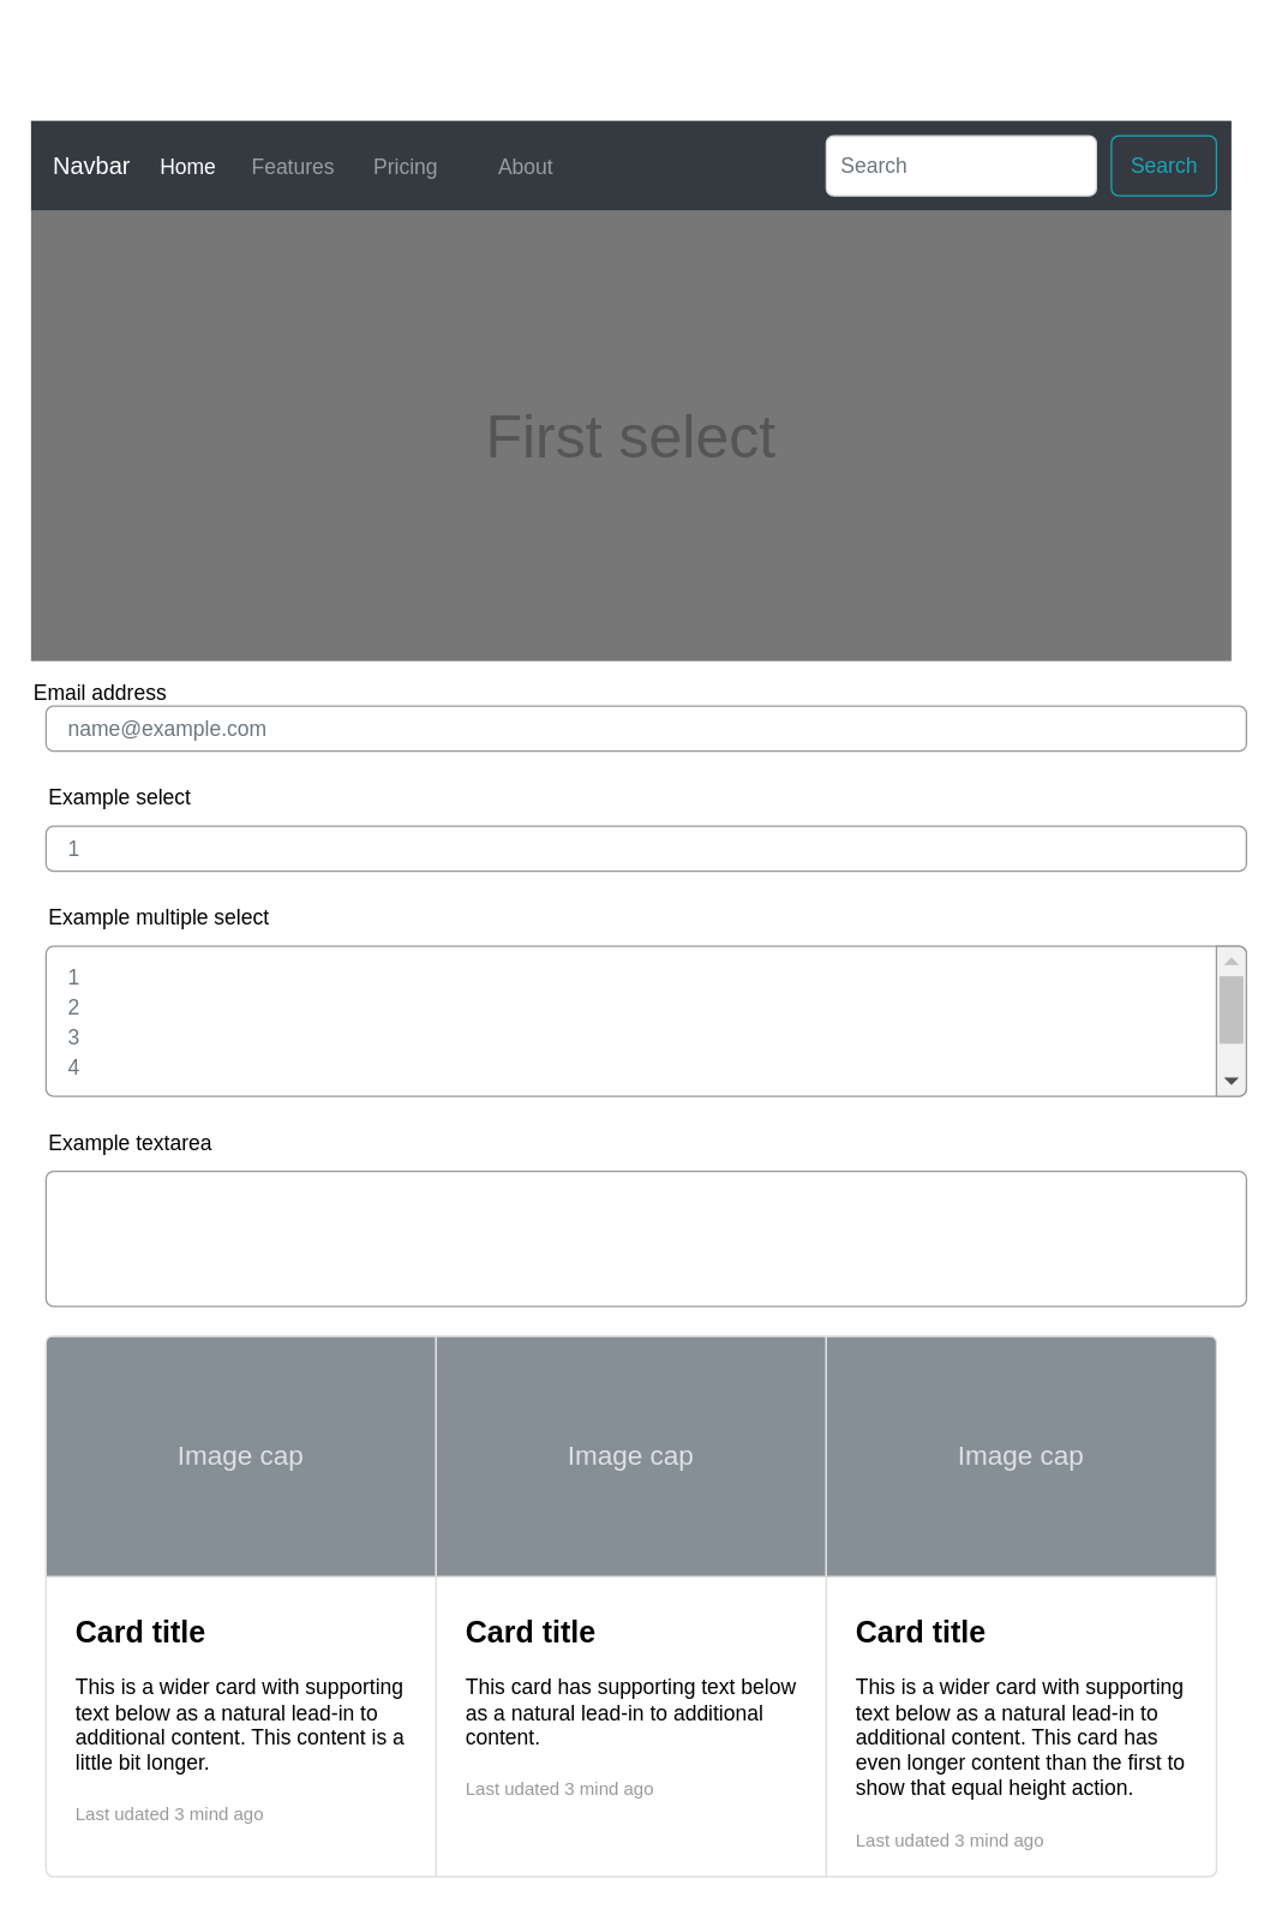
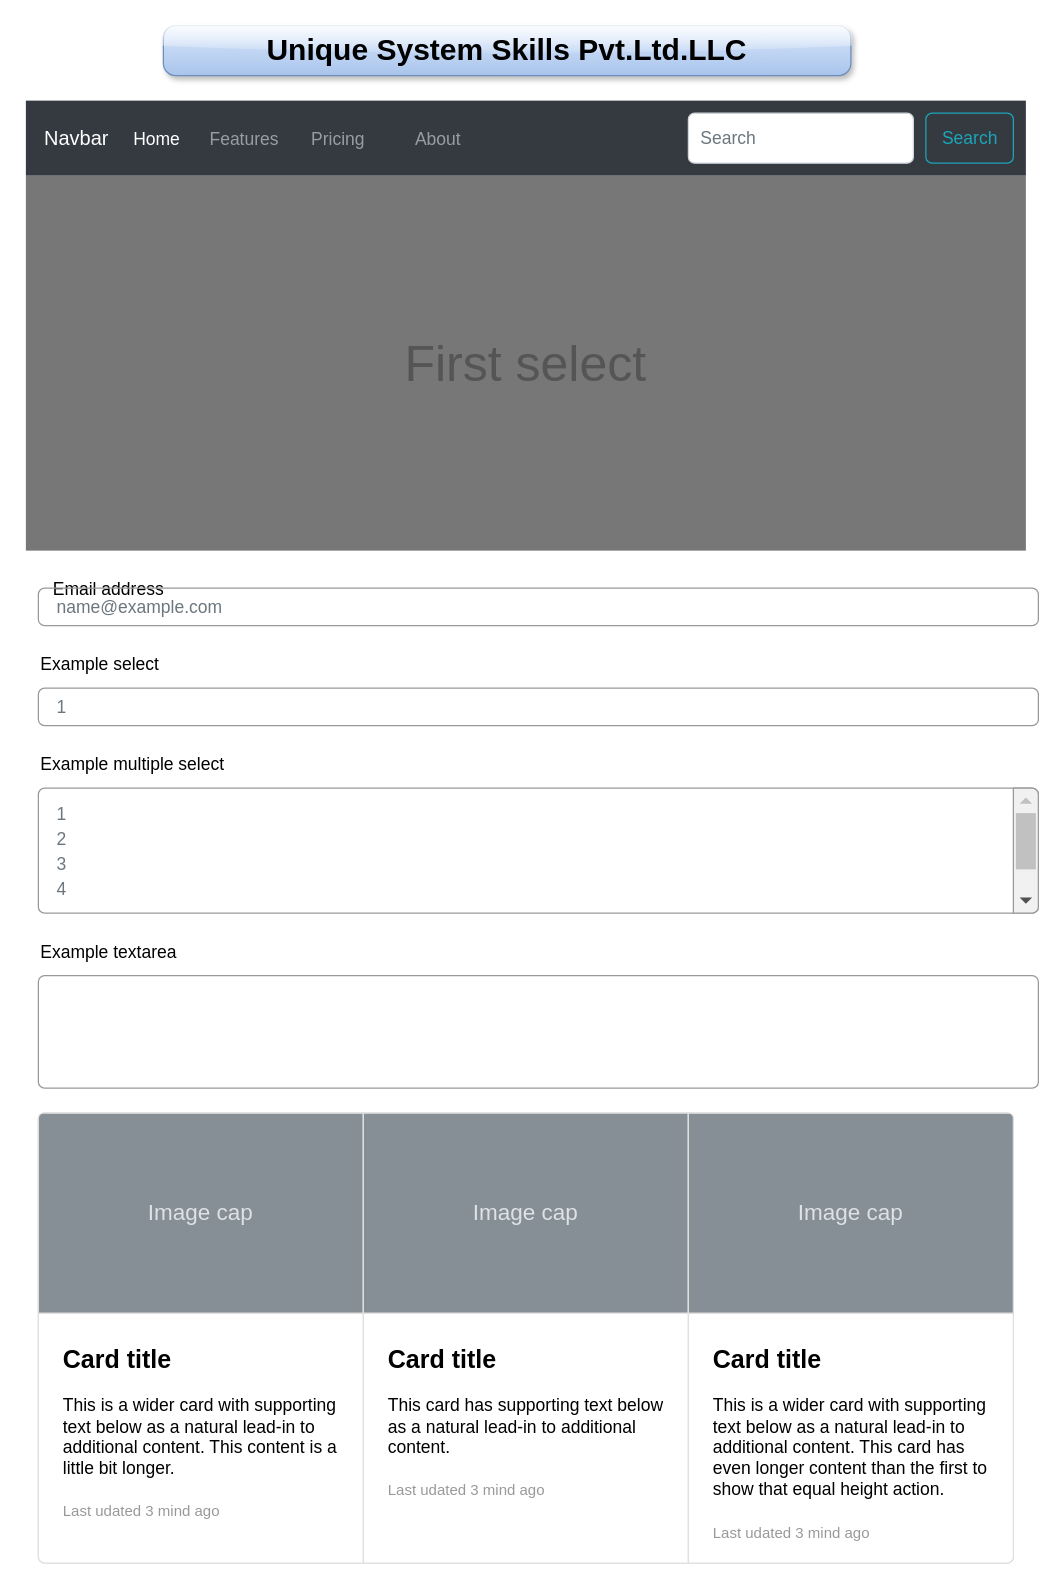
+ <mxCell id="33" value="&lt;font style=&quot;font-size: 24px;&quot;&gt;&lt;b&gt;Unique System Skills Pvt.Ltd.LLC&lt;/b&gt;&lt;/font&gt;" style="text;html=1;align=center;verticalAlign=middle;whiteSpace=wrap;rounded=1;fillColor=#dae8fc;strokeColor=#6c8ebf;gradientColor=#A9C4EB;shadow=1;glass=1;arcSize=25;" vertex="1" parent="1"><mxGeometry x="130" y="20" width="550" height="40" as="geometry" /></mxCell>
- <mxCell id="10" value="Email address" style="fillColor=none;strokeColor=none;align=left;fontSize=14;" vertex="1" parent="1"><mxGeometry x="20" y="440" width="260" height="40" as="geometry" /></mxCell>
+ <mxCell id="10" value="Email address" style="fillColor=none;strokeColor=none;align=left;fontSize=14;" vertex="1" parent="1"><mxGeometry x="40" y="450" width="260" height="40" as="geometry" /></mxCell>
